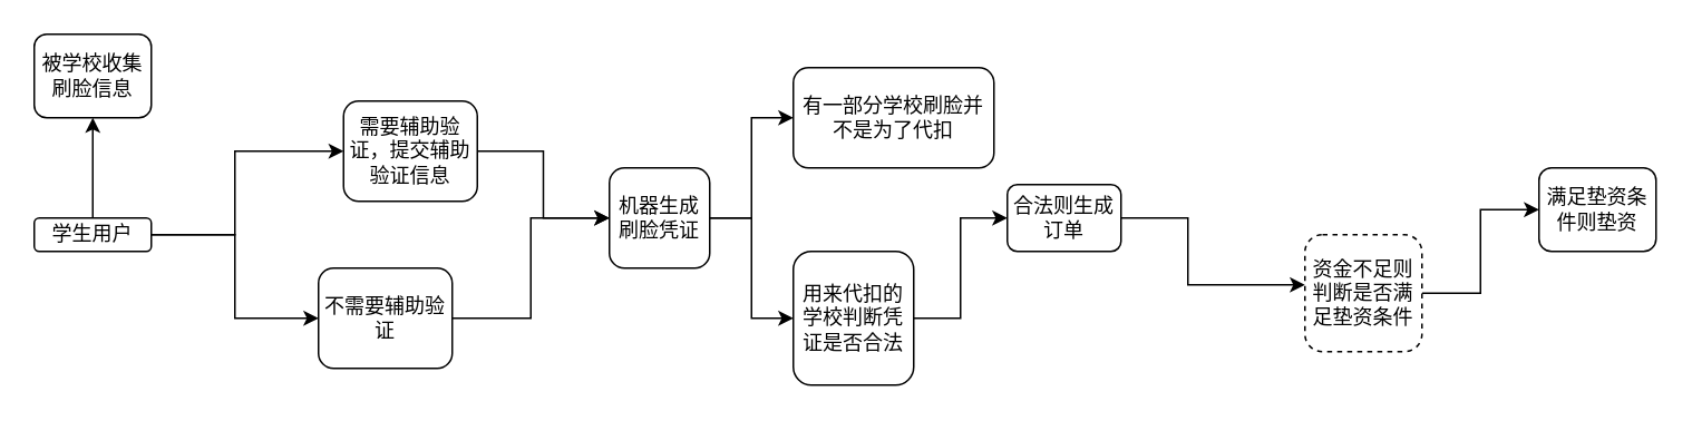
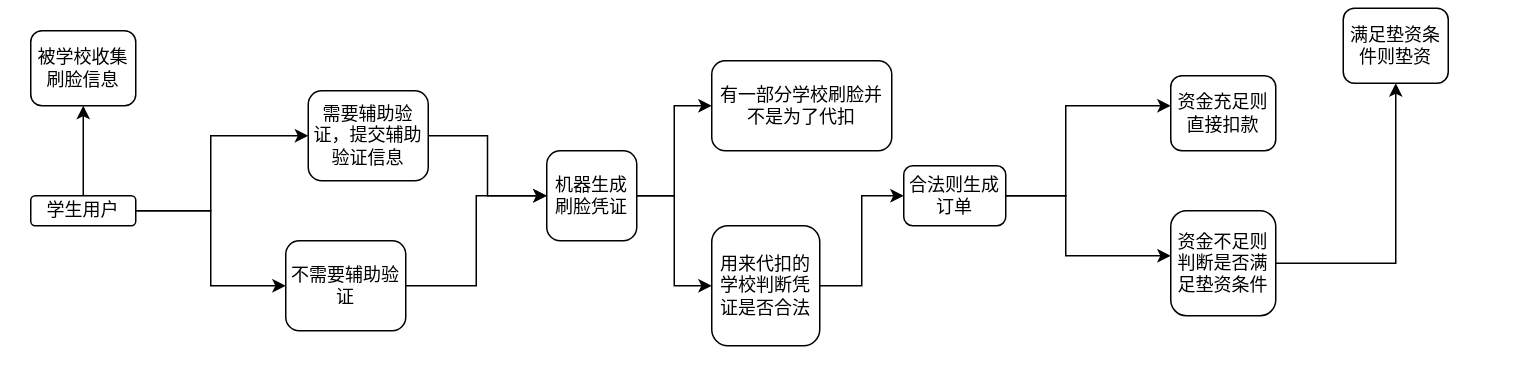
+ <mxCell id="17" value="" style="edgeStyle=orthogonalEdgeStyle;rounded=0;orthogonalLoop=1;jettySize=auto;html=1;" edge="1" parent="1" source="19" target="20"><mxGeometry relative="1" as="geometry"><Array as="points"><mxPoint x="710" y="130" /><mxPoint x="710" y="70" /></Array></mxGeometry></mxCell>
+ <mxCell id="20" value="资金充足则直接扣款" style="whiteSpace=wrap;html=1;rounded=1;" vertex="1" parent="1"><mxGeometry x="780" y="50" width="70" height="50" as="geometry" /></mxCell>
- <mxCell id="23" value="满足垫资条件则垫资" style="whiteSpace=wrap;html=1;rounded=1;" vertex="1" parent="1"><mxGeometry x="920" y="100" width="70" height="50" as="geometry" /></mxCell>
+ <mxCell id="23" value="满足垫资条件则垫资" style="whiteSpace=wrap;html=1;rounded=1;" vertex="1" parent="1"><mxGeometry x="895" y="5" width="70" height="50" as="geometry" /></mxCell>
- <mxCell id="22" value="资金不足则判断是否满足垫资条件" style="whiteSpace=wrap;html=1;rounded=1;dashed=1;" vertex="1" parent="1"><mxGeometry x="780" y="140" width="70" height="70" as="geometry" /></mxCell>
+ <mxCell id="22" value="资金不足则判断是否满足垫资条件" style="whiteSpace=wrap;html=1;rounded=1;" vertex="1" parent="1"><mxGeometry x="780" y="140" width="70" height="70" as="geometry" /></mxCell>
